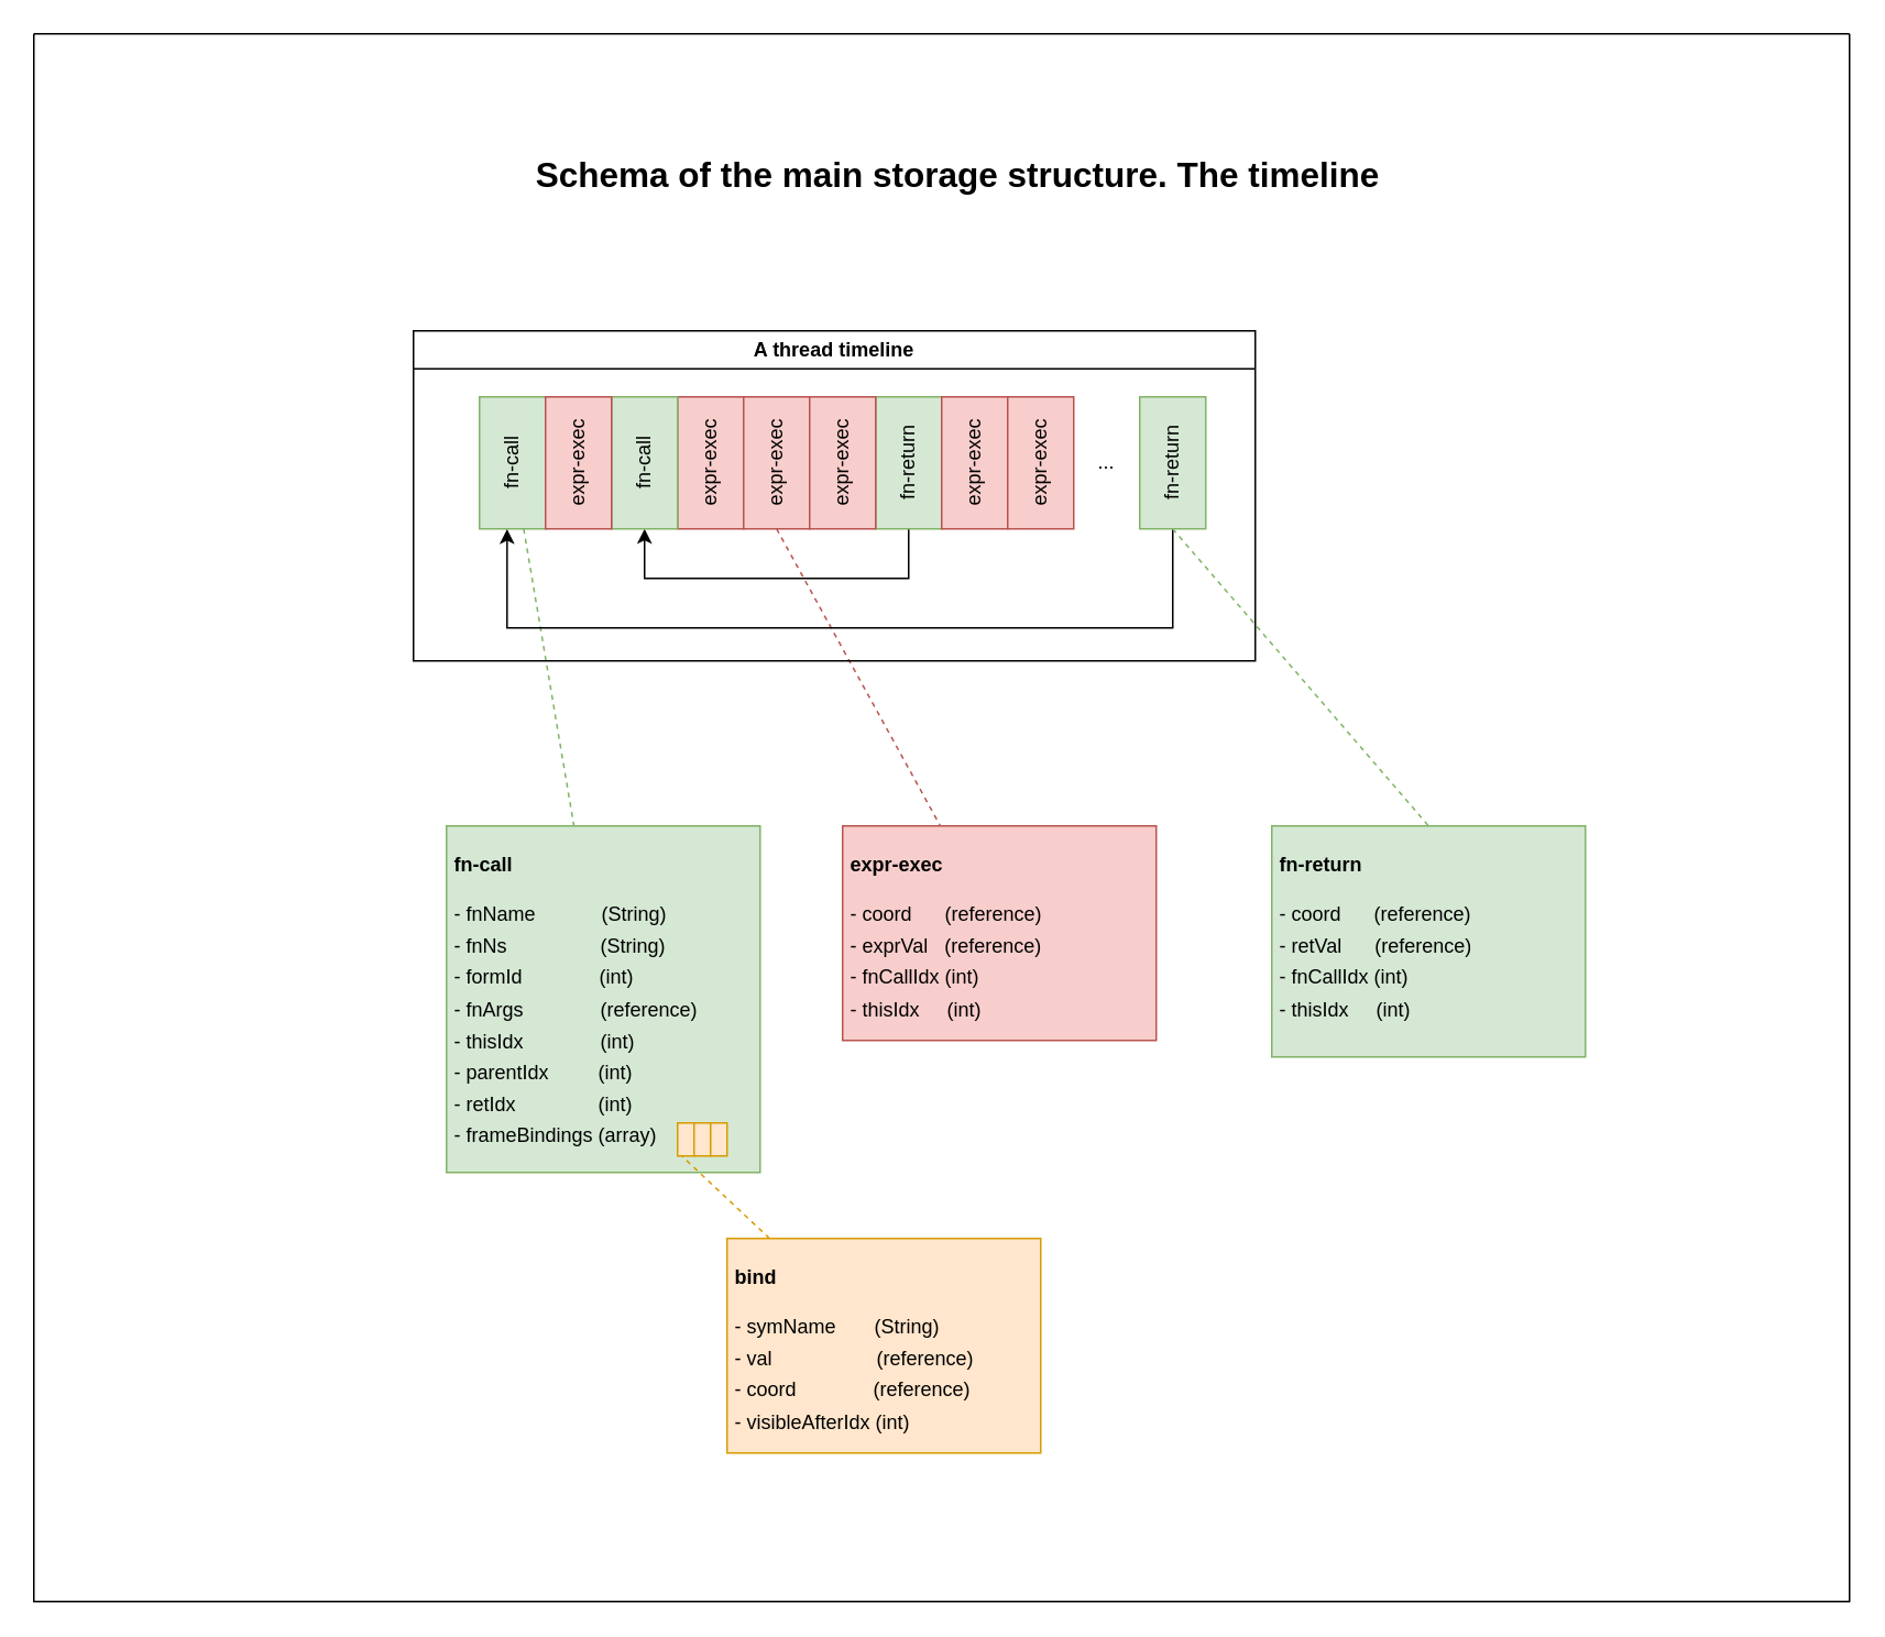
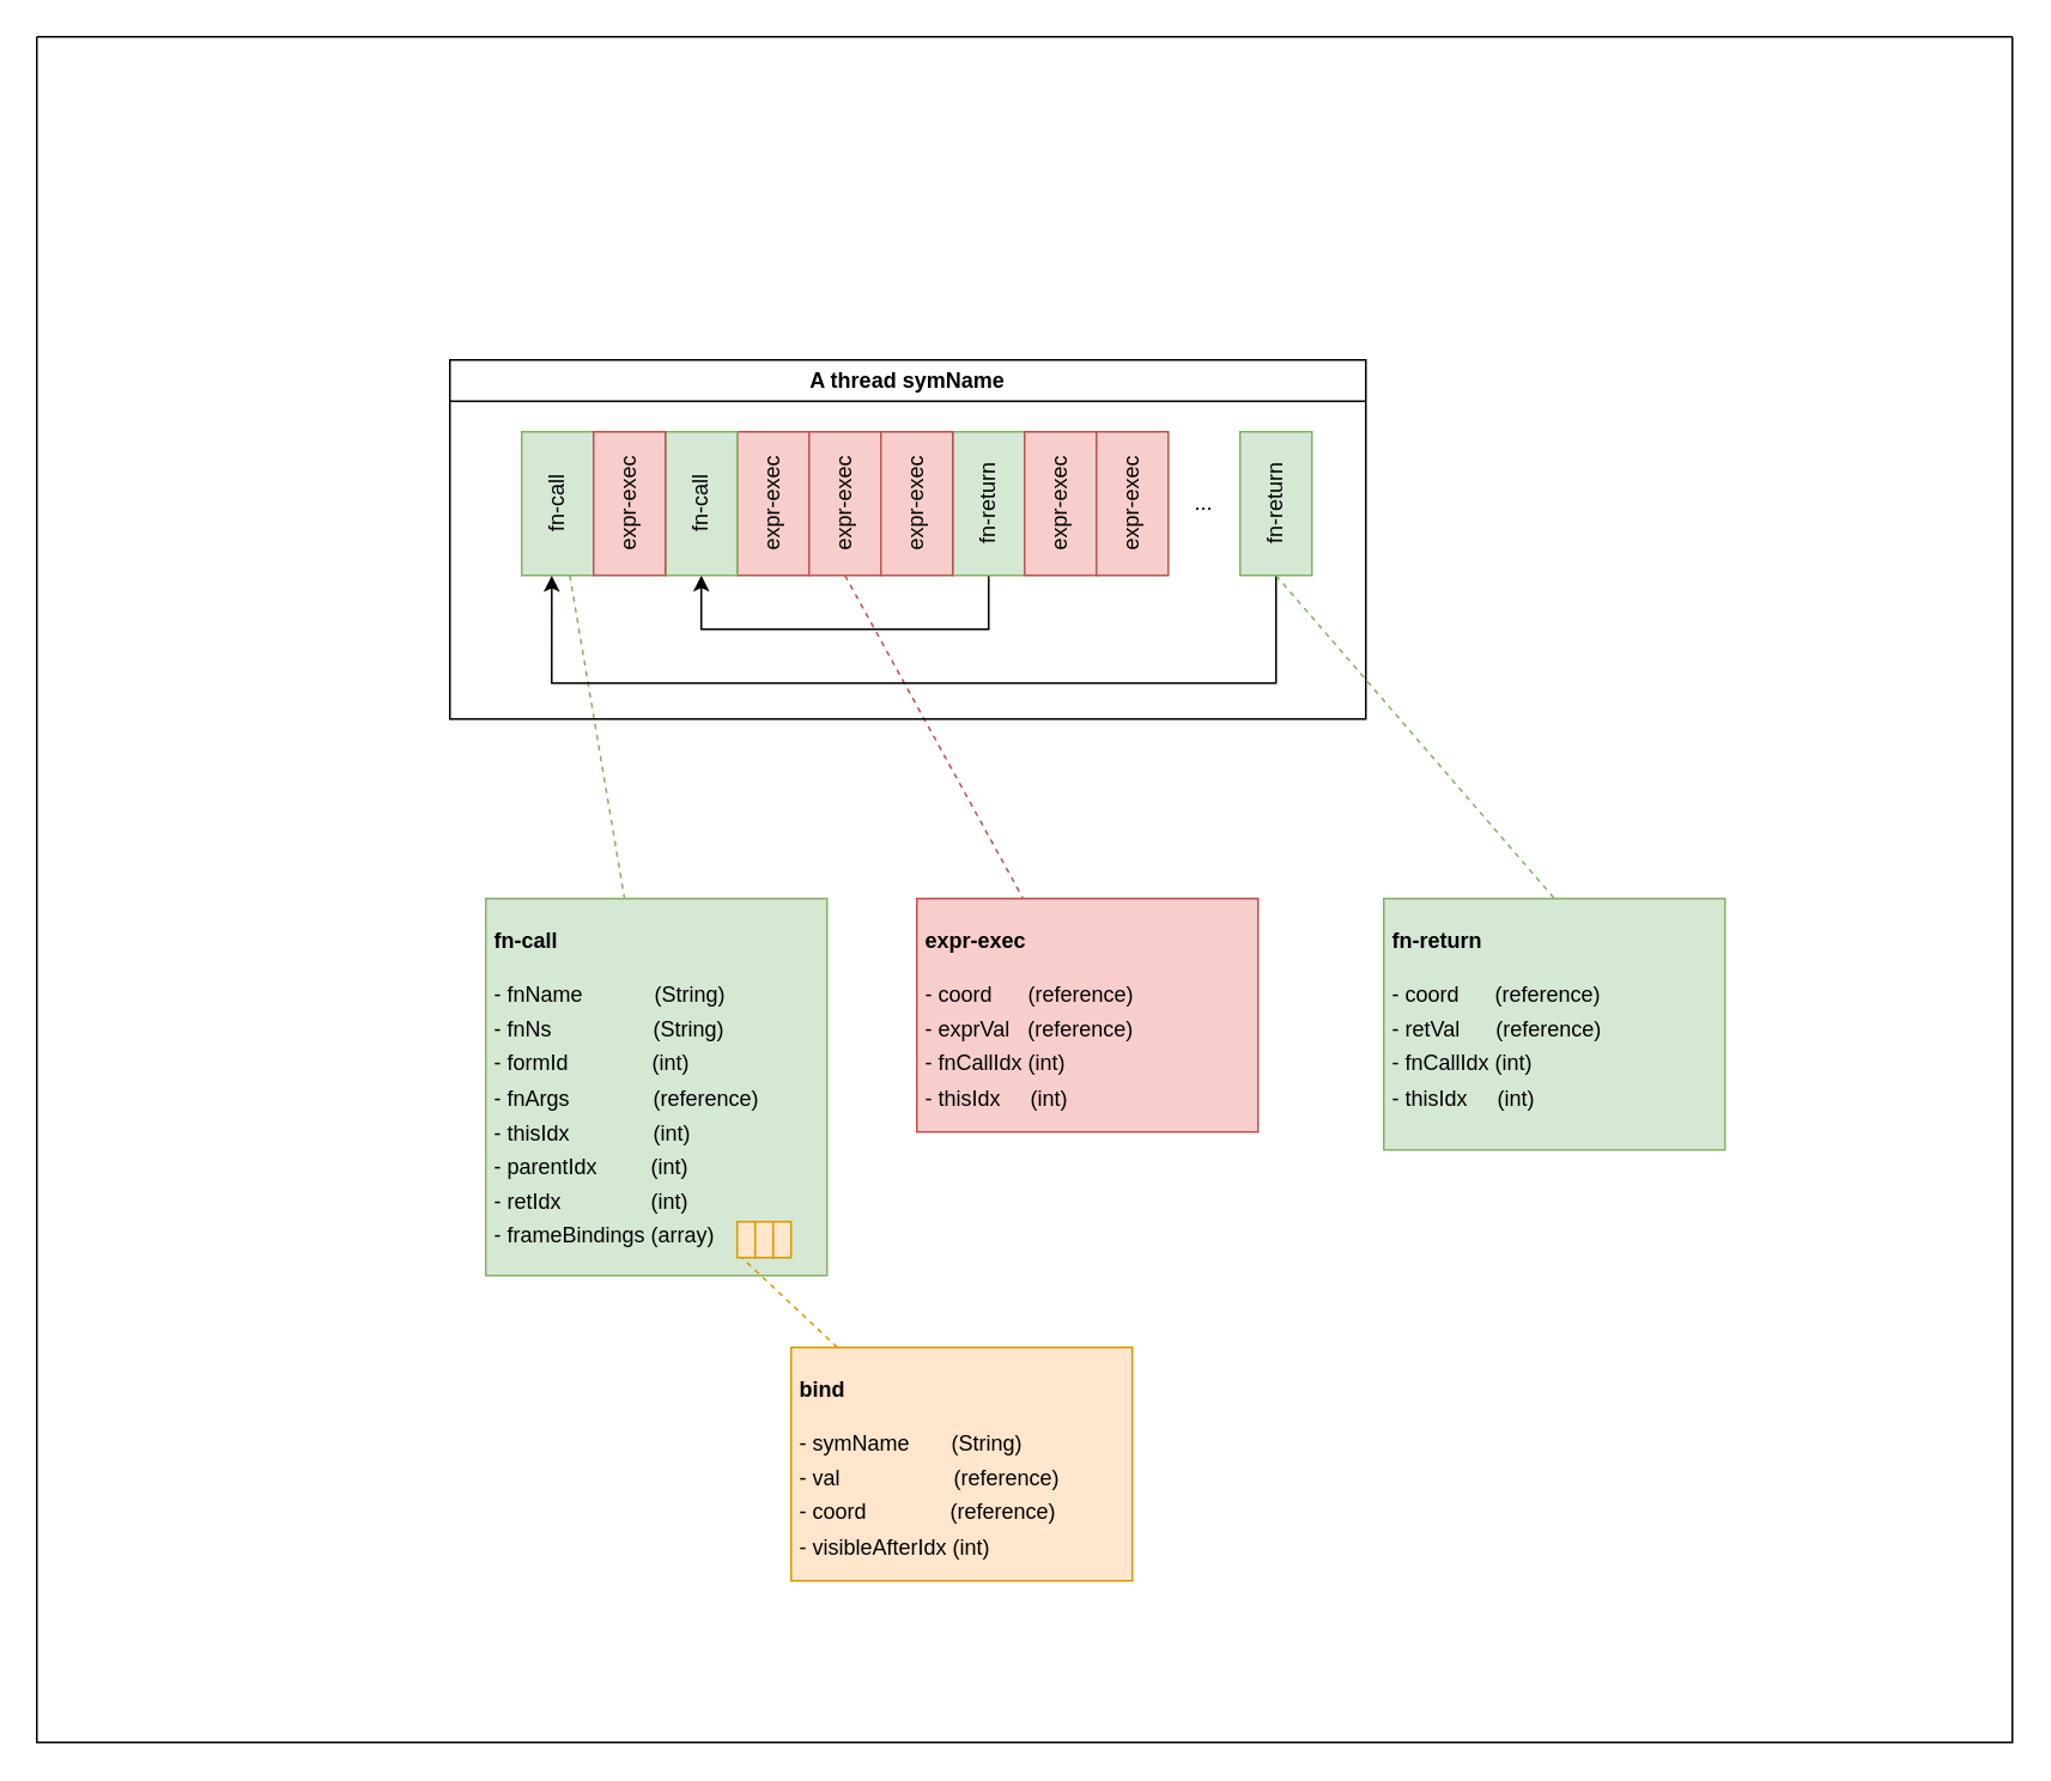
- <mxCell id="28" value="&lt;font style=&quot;font-size: 21px;&quot;&gt;&lt;b&gt;Schema of the main storage structure. The timeline&lt;/b&gt;&lt;/font&gt;" style="text;html=1;strokeColor=none;fillColor=none;align=center;verticalAlign=middle;whiteSpace=wrap;rounded=0;" vertex="1" parent="1"><mxGeometry x="320" y="90" width="520" height="30" as="geometry" /></mxCell>
- <mxCell id="18" value="A thread timeline" style="swimlane;whiteSpace=wrap;html=1;" vertex="1" parent="1"><mxGeometry x="250" y="200" width="510" height="200" as="geometry" /></mxCell>
+ <mxCell id="18" value="A thread symName" style="swimlane;whiteSpace=wrap;html=1;" vertex="1" parent="1"><mxGeometry x="250" y="200" width="510" height="200" as="geometry" /></mxCell>
